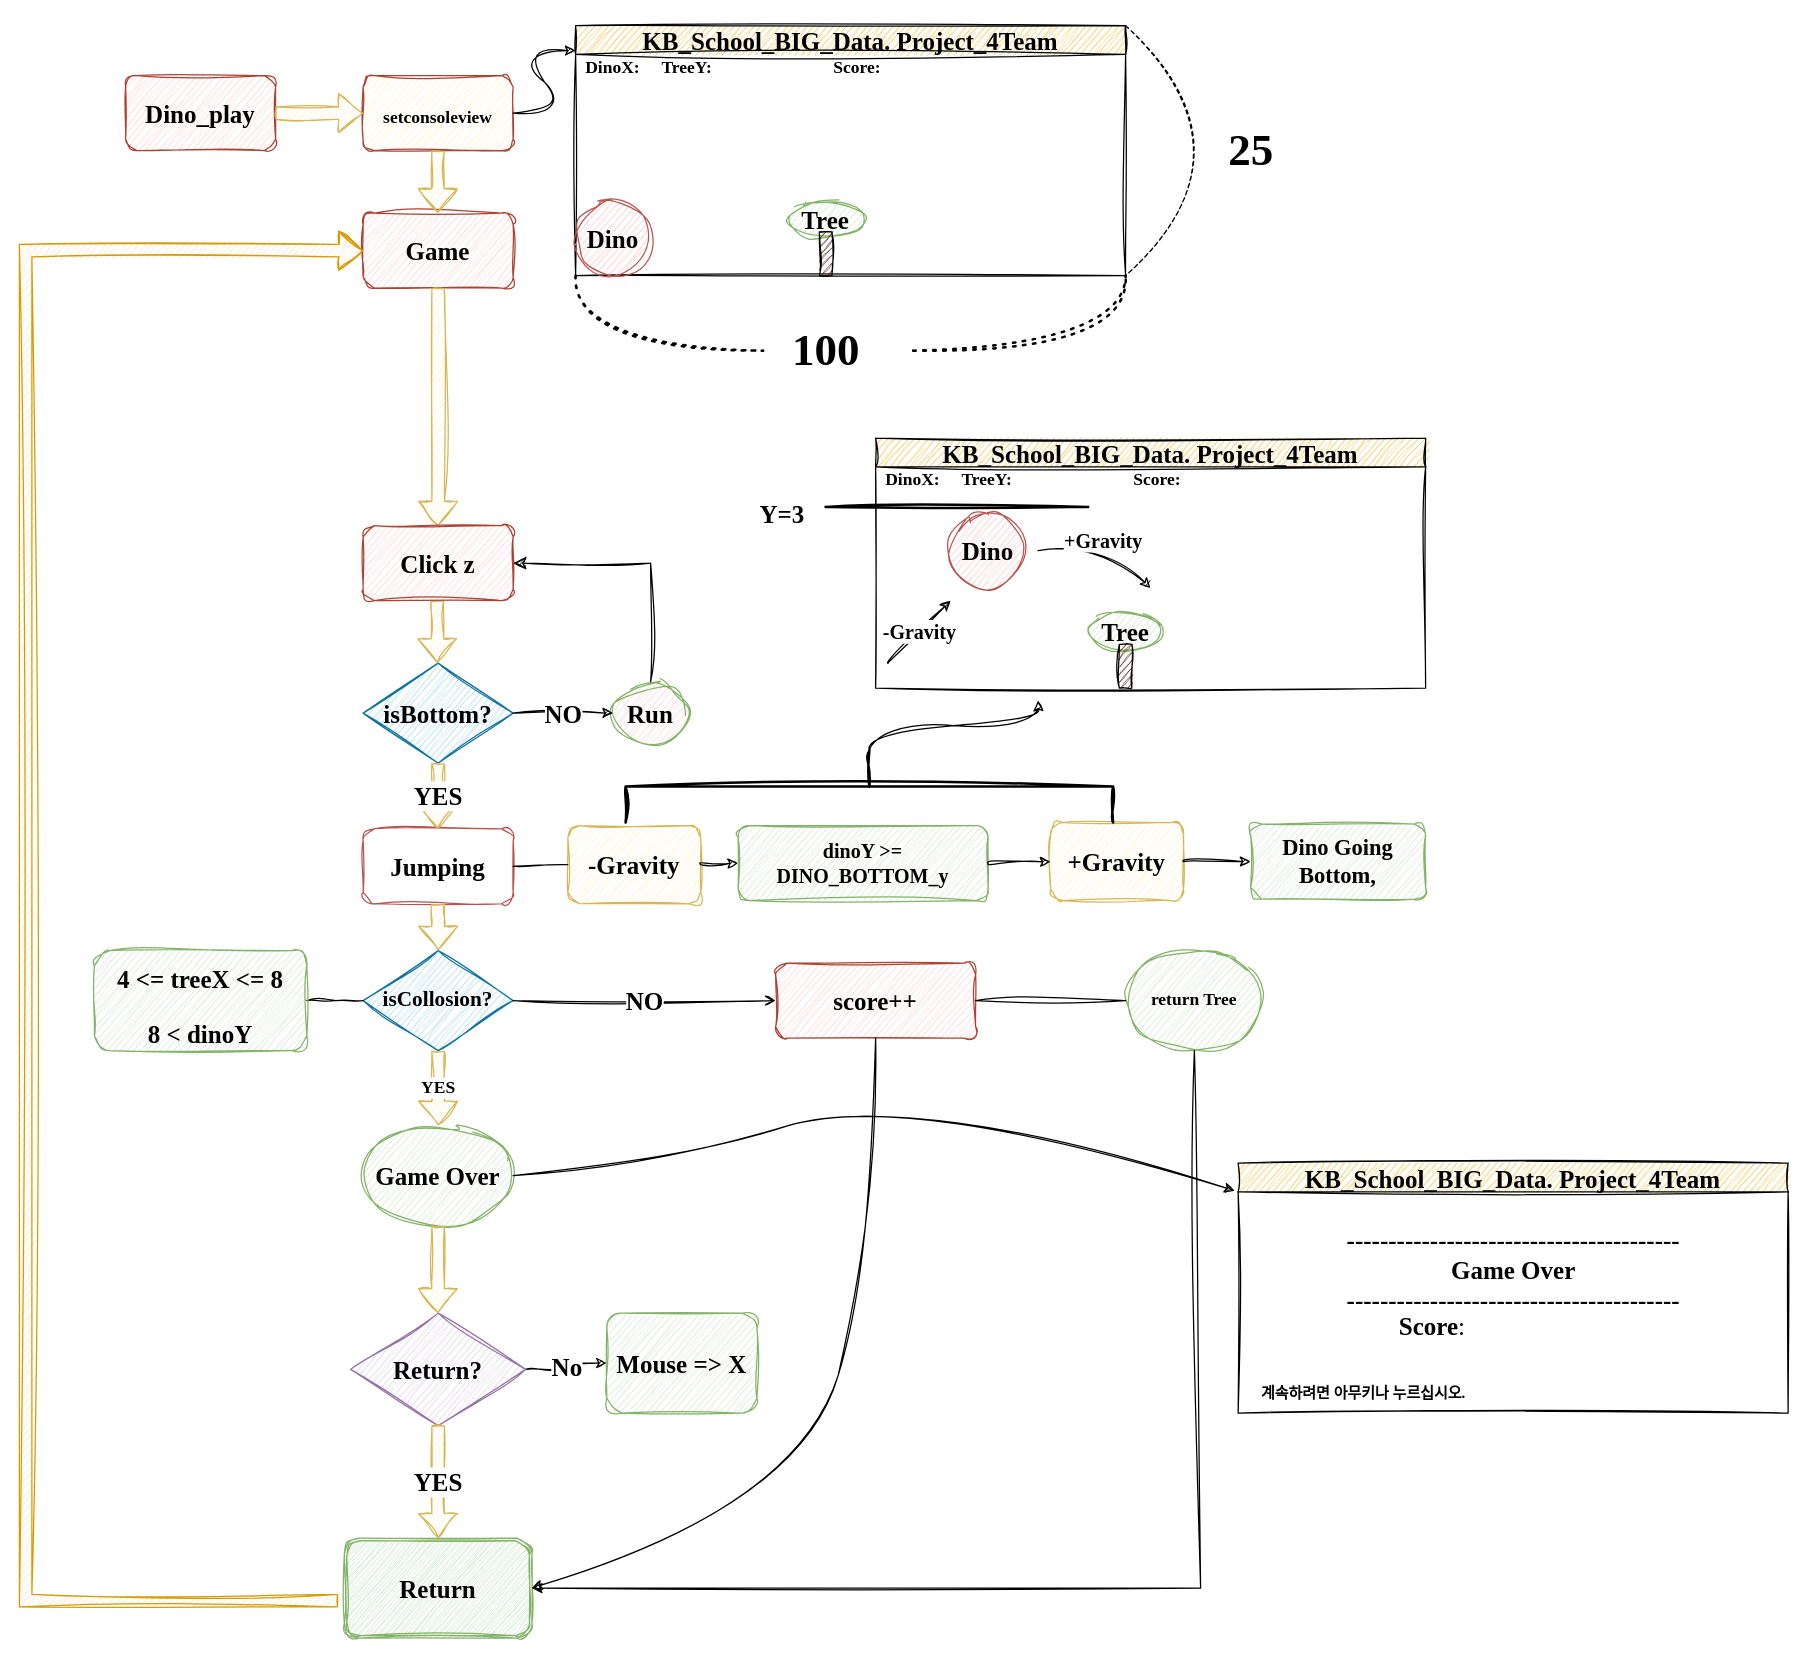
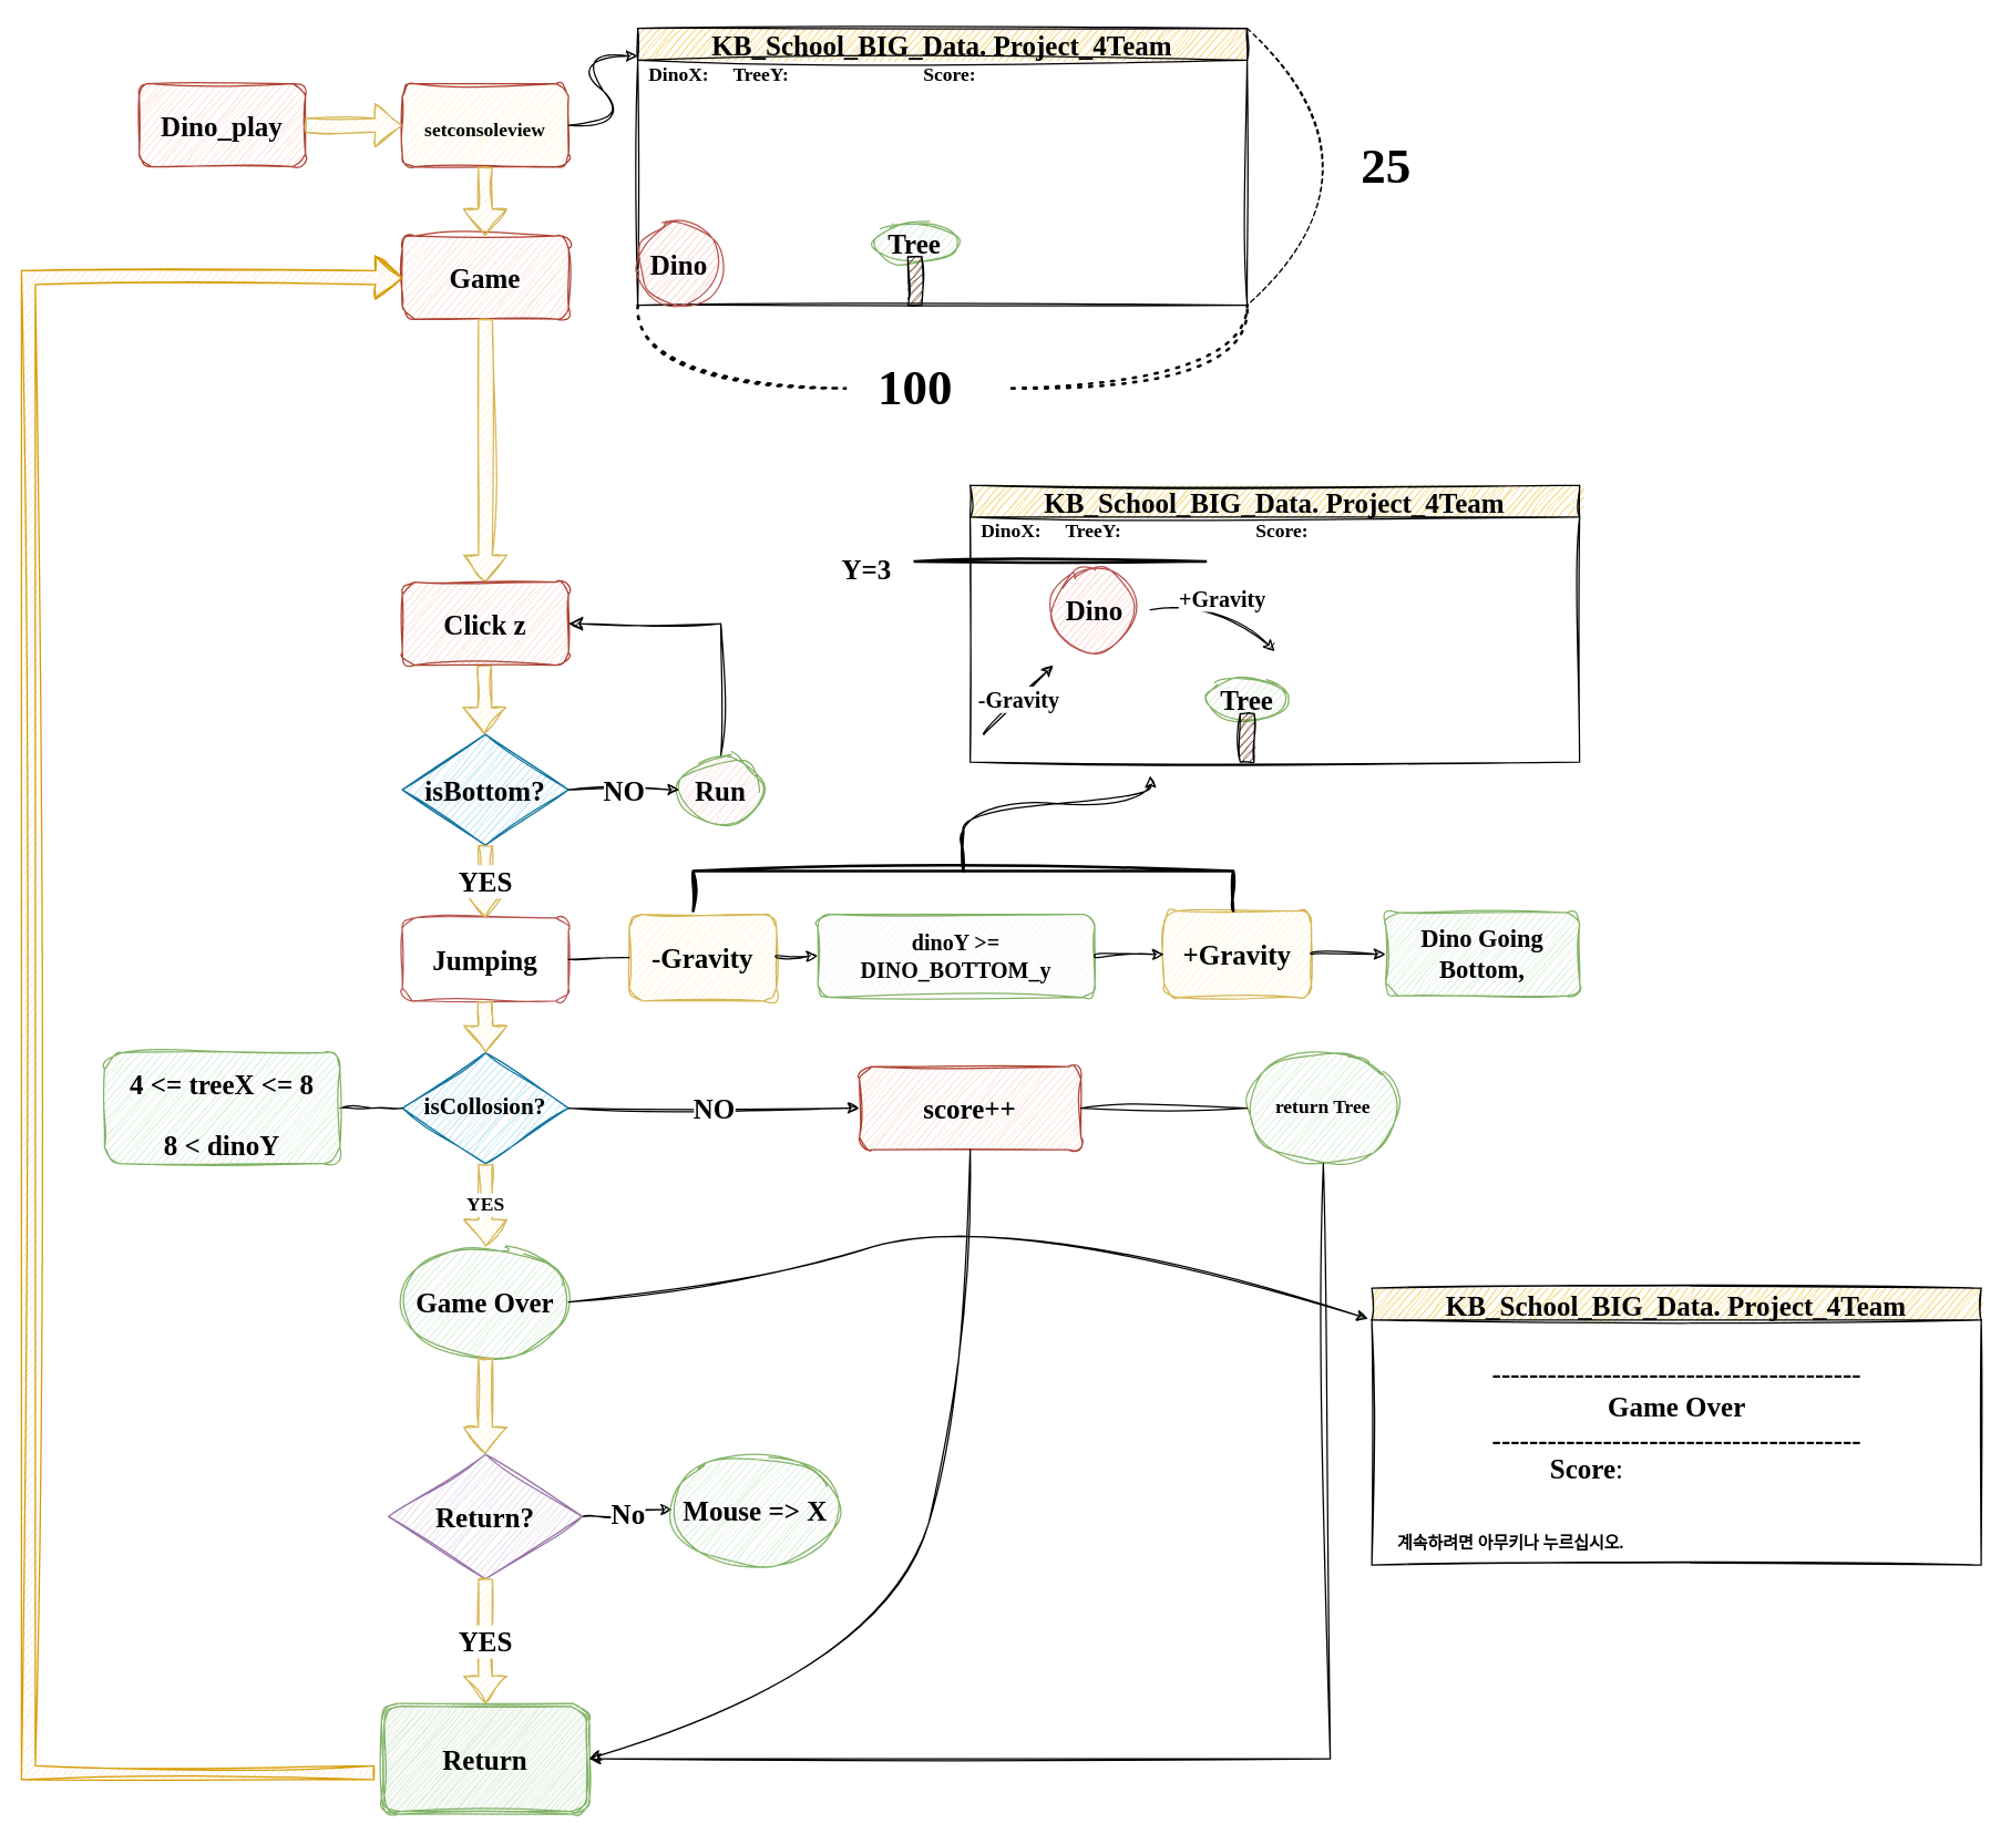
- <mxCell id="10" value="&lt;font style=&quot;font-size: 16px;&quot;&gt;dinoY &amp;gt;= DINO_BOTTOM_y&lt;/font&gt;" style="rounded=1;whiteSpace=wrap;html=1;sketch=1;hachureGap=4;jiggle=2;curveFitting=1;fontFamily=Architects Daughter;fontSource=https%3A%2F%2Ffonts.googleapis.com%2Fcss%3Ffamily%3DArchitects%2BDaughter;fontSize=14;fillColor=#d5e8d4;strokeColor=#82b366;fontStyle=1" parent="1" vertex="1"><mxGeometry x="590" y="660" width="200" height="60" as="geometry" /></mxCell>
+ <mxCell id="10" value="&lt;font style=&quot;font-size: 16px;&quot;&gt;dinoY &amp;gt;= DINO_BOTTOM_y&lt;/font&gt;" style="rounded=1;whiteSpace=wrap;html=1;sketch=1;hachureGap=4;jiggle=2;curveFitting=1;fontFamily=Architects Daughter;fontSource=https%3A%2F%2Ffonts.googleapis.com%2Fcss%3Ffamily%3DArchitects%2BDaughter;fontSize=14;fillColor=#f5f5f5;strokeColor=#82b366;fontStyle=1;" parent="1" vertex="1"><mxGeometry x="590" y="660" width="200" height="60" as="geometry" /></mxCell>
- <mxCell id="33" value="NO" style="endArrow=open;html=1;rounded=0;shadow=0;sketch=1;hachureGap=4;jiggle=2;curveFitting=1;fontFamily=Architects Daughter;fontSource=https%3A%2F%2Ffonts.googleapis.com%2Fcss%3Ffamily%3DArchitects%2BDaughter;fontSize=20;exitX=1;exitY=0.5;exitDx=0;exitDy=0;entryX=0;entryY=0.5;entryDx=0;entryDy=0;fontStyle=1;" edge="1" parent="1" source="6" target="11"><mxGeometry width="50" height="50" relative="1" as="geometry"><mxPoint x="700" y="1110" as="sourcePoint" /><mxPoint x="750" y="1060" as="targetPoint" /></mxGeometry></mxCell>
+ <mxCell id="33" value="NO" style="endArrow=classic;html=1;rounded=0;shadow=0;sketch=1;hachureGap=4;jiggle=2;curveFitting=1;fontFamily=Architects Daughter;fontSource=https%3A%2F%2Ffonts.googleapis.com%2Fcss%3Ffamily%3DArchitects%2BDaughter;fontSize=20;exitX=1;exitY=0.5;exitDx=0;exitDy=0;entryX=0;entryY=0.5;entryDx=0;entryDy=0;fontStyle=1" edge="1" parent="1" source="6" target="11"><mxGeometry width="50" height="50" relative="1" as="geometry"><mxPoint x="700" y="1110" as="sourcePoint" /><mxPoint x="750" y="1060" as="targetPoint" /></mxGeometry></mxCell>
- <mxCell id="32" value="&lt;span&gt;Mouse =&amp;gt; X&lt;/span&gt;" style="whiteSpace=wrap;html=1;shadow=0;sketch=1;hachureGap=4;jiggle=2;fillStyle=auto;curveFitting=1;fontFamily=Architects Daughter;fontSource=https%3A%2F%2Ffonts.googleapis.com%2Fcss%3Ffamily%3DArchitects%2BDaughter;fontSize=20;fillColor=#d5e8d4;strokeColor=#82b366;fontStyle=1;rounded=1;" vertex="1" parent="1"><mxGeometry x="485" y="1050" width="120" height="80" as="geometry" /></mxCell>
+ <mxCell id="32" value="&lt;span&gt;Mouse =&amp;gt; X&lt;/span&gt;" style="ellipse;whiteSpace=wrap;html=1;rounded=0;shadow=0;sketch=1;hachureGap=4;jiggle=2;fillStyle=auto;curveFitting=1;fontFamily=Architects Daughter;fontSource=https%3A%2F%2Ffonts.googleapis.com%2Fcss%3Ffamily%3DArchitects%2BDaughter;fontSize=20;fillColor=#d5e8d4;strokeColor=#82b366;fontStyle=1" vertex="1" parent="1"><mxGeometry x="485" y="1050" width="120" height="80" as="geometry" /></mxCell>
